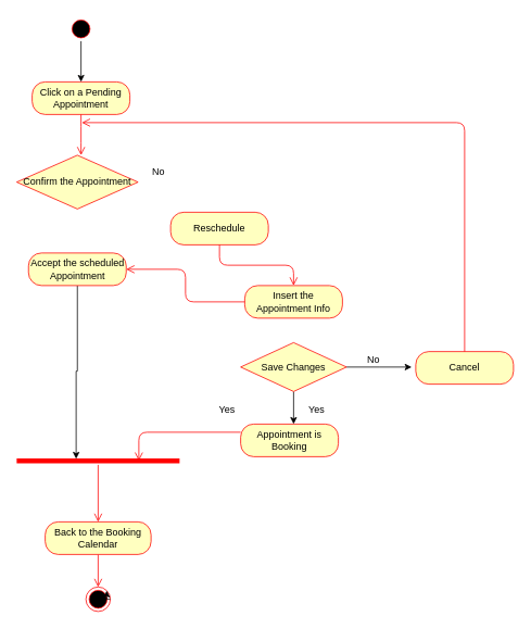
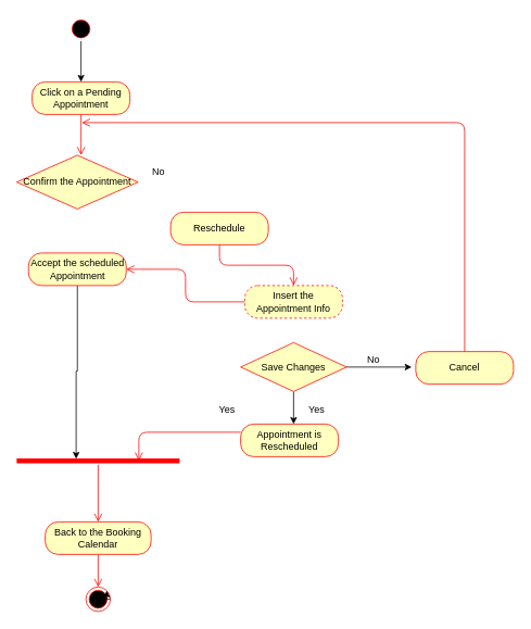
- <mxCell id="19" value="Insert the Appointment Info" style="rounded=1;whiteSpace=wrap;html=1;arcSize=40;fontColor=#000000;fillColor=#ffffc0;strokeColor=#ff0000;" parent="1" vertex="1"><mxGeometry x="300" y="350" width="120" height="40" as="geometry" /></mxCell>
+ <mxCell id="19" value="Insert the Appointment Info" style="rounded=1;whiteSpace=wrap;html=1;arcSize=40;fontColor=#000000;fillColor=#ffffc0;strokeColor=#ff0000;dashed=1;" parent="1" vertex="1"><mxGeometry x="300" y="350" width="120" height="40" as="geometry" /></mxCell>
- <mxCell id="29" value="Appointment is Booking" style="rounded=1;whiteSpace=wrap;html=1;arcSize=40;fontColor=#000000;fillColor=#ffffc0;strokeColor=#ff0000;" parent="1" vertex="1"><mxGeometry x="295" y="520" width="120" height="40" as="geometry" /></mxCell>
+ <mxCell id="29" value="Appointment is Rescheduled" style="rounded=1;whiteSpace=wrap;html=1;arcSize=40;fontColor=#000000;fillColor=#ffffc0;strokeColor=#ff0000;" parent="1" vertex="1"><mxGeometry x="295" y="520" width="120" height="40" as="geometry" /></mxCell>
